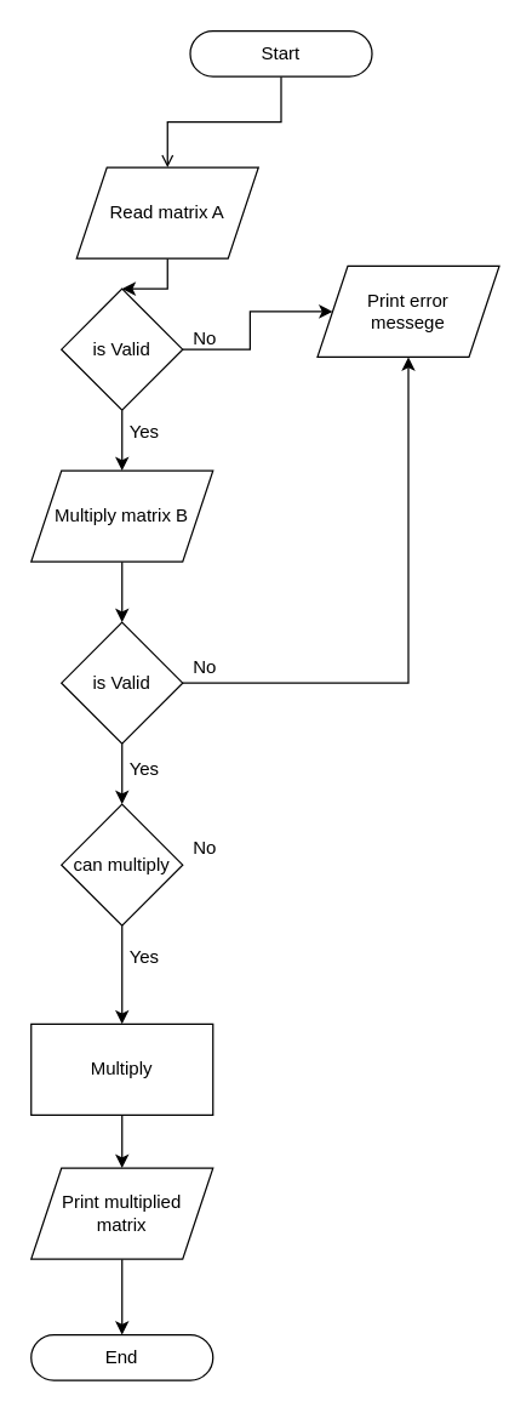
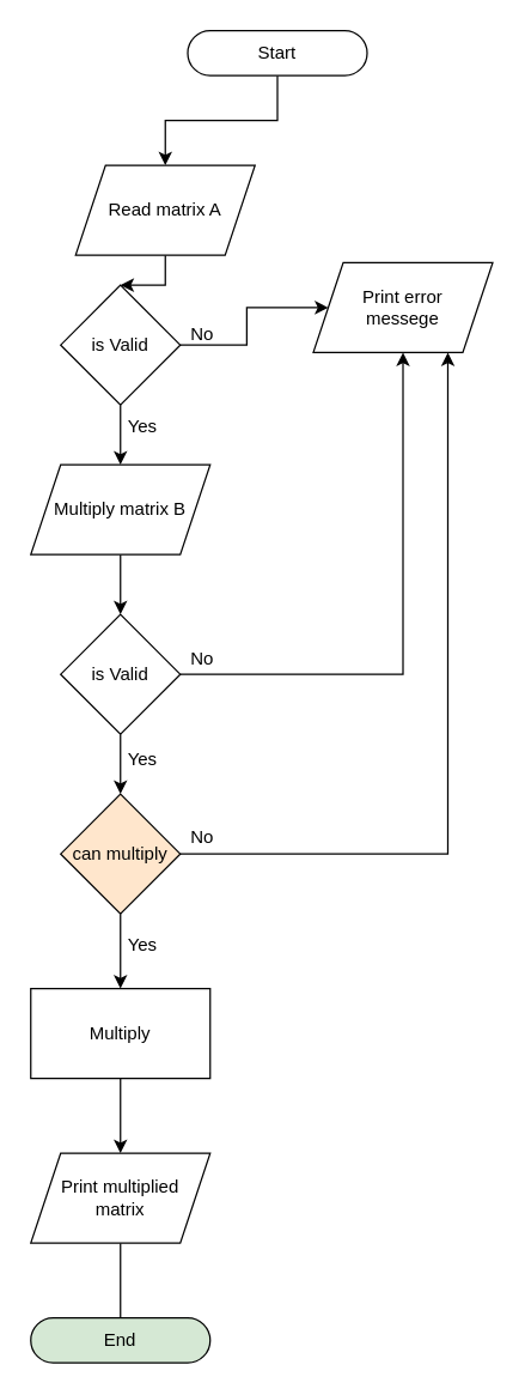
- <mxCell id="2" style="edgeStyle=orthogonalEdgeStyle;rounded=0;orthogonalLoop=1;jettySize=auto;html=1;exitX=0.5;exitY=1;exitDx=0;exitDy=0;entryX=0.5;entryY=0;entryDx=0;entryDy=0;endArrow=open;" edge="1" parent="1" source="3" target="5"><mxGeometry relative="1" as="geometry" /></mxCell>
+ <mxCell id="2" style="edgeStyle=orthogonalEdgeStyle;rounded=0;orthogonalLoop=1;jettySize=auto;html=1;exitX=0.5;exitY=1;exitDx=0;exitDy=0;entryX=0.5;entryY=0;entryDx=0;entryDy=0;" edge="1" parent="1" source="3" target="5"><mxGeometry relative="1" as="geometry" /></mxCell>
+ <mxCell id="18" style="edgeStyle=orthogonalEdgeStyle;rounded=0;orthogonalLoop=1;jettySize=auto;html=1;entryX=0.75;entryY=1;entryDx=0;entryDy=0;" edge="1" parent="1" source="20" target="9"><mxGeometry relative="1" as="geometry" /></mxCell>
- <mxCell id="20" value="can multiply" style="rhombus;whiteSpace=wrap;html=1;" vertex="1" parent="1"><mxGeometry x="40" y="530" width="80" height="80" as="geometry" /></mxCell>
+ <mxCell id="20" value="can multiply" style="rhombus;whiteSpace=wrap;html=1;fillColor=#ffe6cc;" vertex="1" parent="1"><mxGeometry x="40" y="530" width="80" height="80" as="geometry" /></mxCell>
- <mxCell id="24" value="Multiply" style="whiteSpace=wrap;html=1;" vertex="1" parent="1"><mxGeometry x="20" y="675" width="120" height="60" as="geometry" /></mxCell>
+ <mxCell id="24" value="Multiply" style="whiteSpace=wrap;html=1;" vertex="1" parent="1"><mxGeometry x="20" y="660" width="120" height="60" as="geometry" /></mxCell>
- <mxCell id="26" style="edgeStyle=orthogonalEdgeStyle;rounded=0;orthogonalLoop=1;jettySize=auto;html=1;exitX=0.5;exitY=1;exitDx=0;exitDy=0;" edge="1" parent="1" source="27" target="28"><mxGeometry relative="1" as="geometry" /></mxCell>
+ <mxCell id="26" style="edgeStyle=orthogonalEdgeStyle;rounded=0;orthogonalLoop=1;jettySize=auto;html=1;exitX=0.5;exitY=1;exitDx=0;exitDy=0;endArrow=none;" edge="1" parent="1" source="27" target="28"><mxGeometry relative="1" as="geometry" /></mxCell>
- <mxCell id="28" value="End" style="rounded=1;whiteSpace=wrap;html=1;arcSize=50;" vertex="1" parent="1"><mxGeometry x="20" y="880" width="120" height="30" as="geometry" /></mxCell>
+ <mxCell id="28" value="End" style="rounded=1;whiteSpace=wrap;html=1;arcSize=50;fillColor=#d5e8d4;" vertex="1" parent="1"><mxGeometry x="20" y="880" width="120" height="30" as="geometry" /></mxCell>
